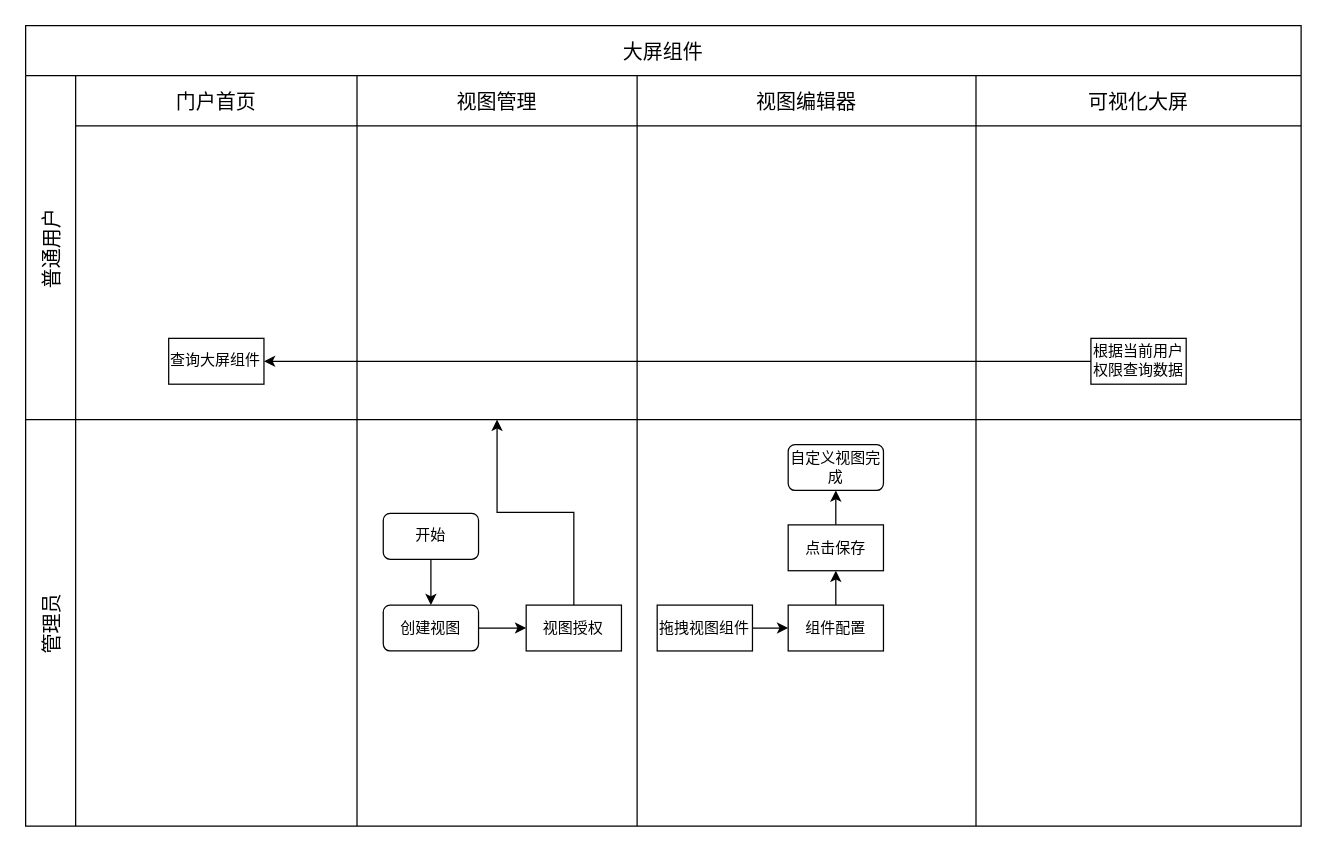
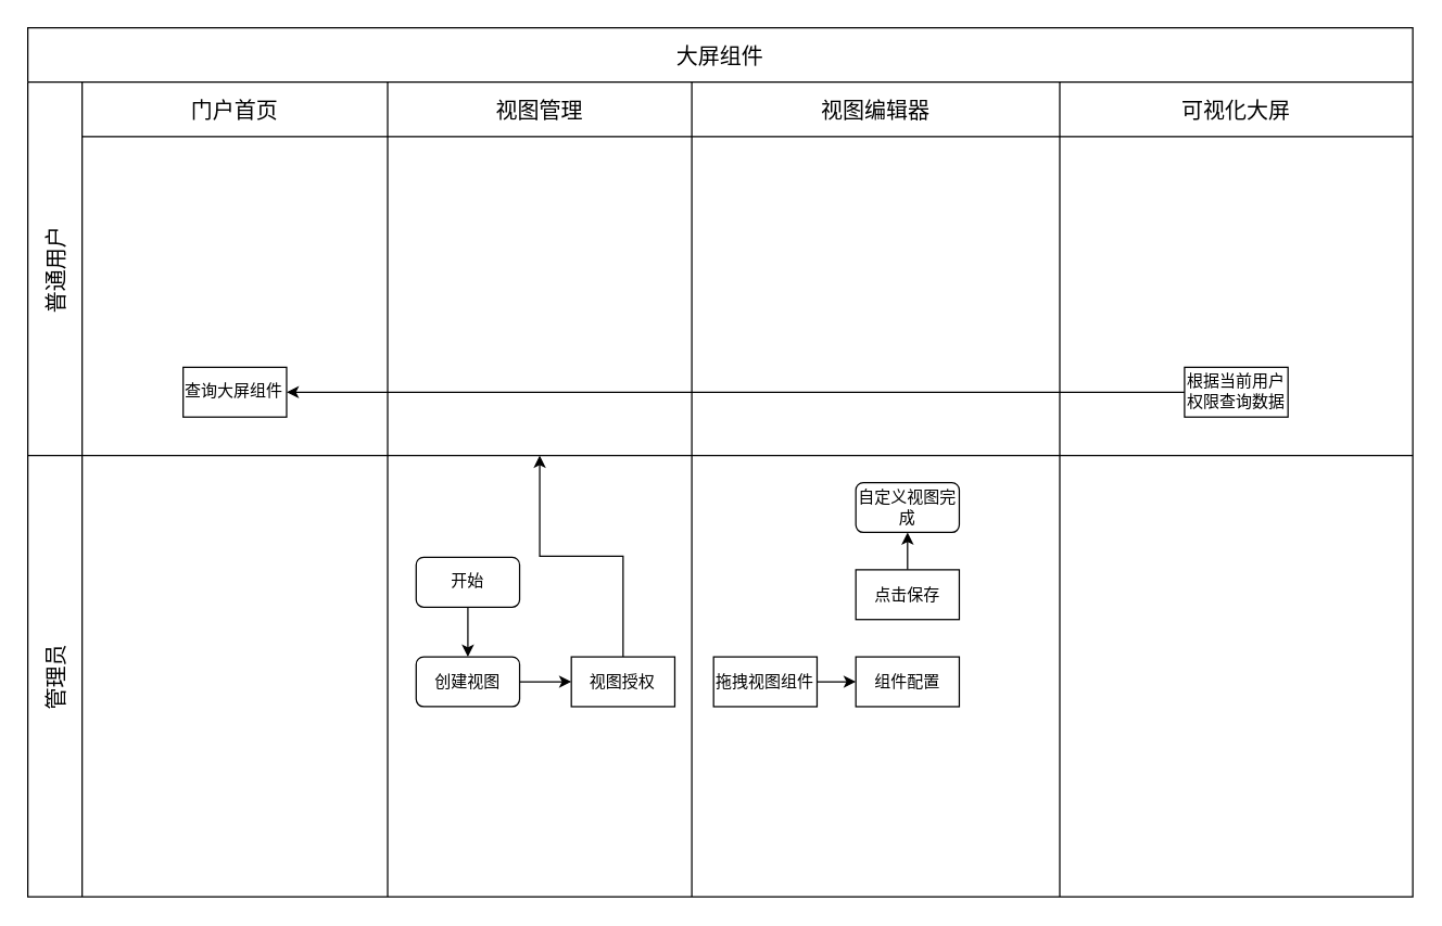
- <mxCell id="23" style="edgeStyle=orthogonalEdgeStyle;rounded=0;orthogonalLoop=1;jettySize=auto;html=1;entryX=0.5;entryY=1;entryDx=0;entryDy=0;" edge="1" parent="14" source="24" target="26"><mxGeometry relative="1" as="geometry" /></mxCell>
